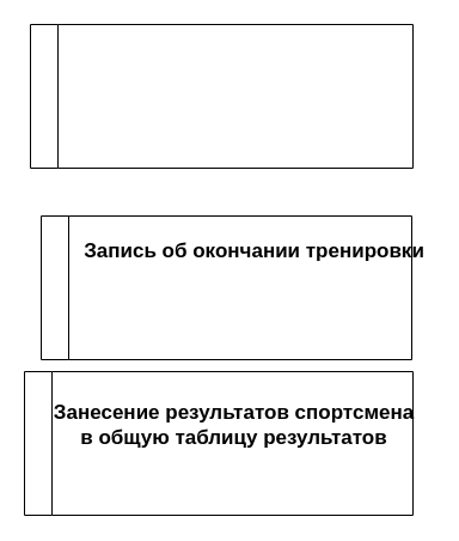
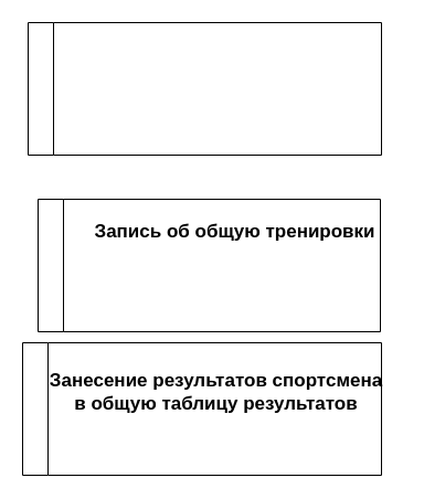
- <mxCell id="4" value="&lt;span style=&quot;font-size: 17px;&quot;&gt;&lt;b&gt;Запись об окончании тренировки&lt;/b&gt;&lt;/span&gt;" style="text;html=1;align=center;verticalAlign=middle;resizable=0;points=[];autosize=1;strokeColor=none;fillColor=none;" vertex="1" parent="3"><mxGeometry x="27.5" y="15" width="300" height="30" as="geometry" /></mxCell>
+ <mxCell id="4" value="&lt;span style=&quot;font-size: 17px;&quot;&gt;&lt;b&gt;Запись об общую тренировки&lt;/b&gt;&lt;/span&gt;" style="text;html=1;align=center;verticalAlign=middle;resizable=0;points=[];autosize=1;strokeColor=none;fillColor=none;" vertex="1" parent="3"><mxGeometry x="27.5" y="15" width="300" height="30" as="geometry" /></mxCell>
